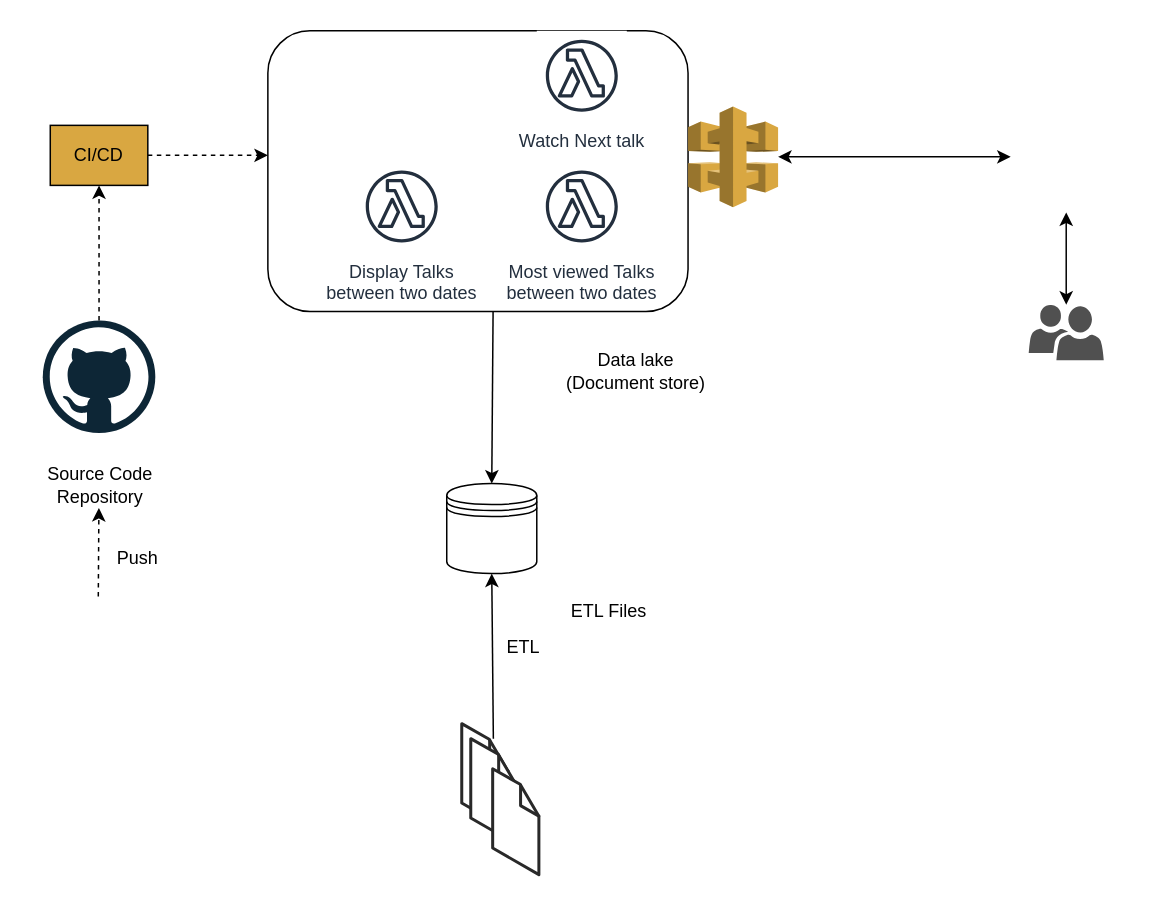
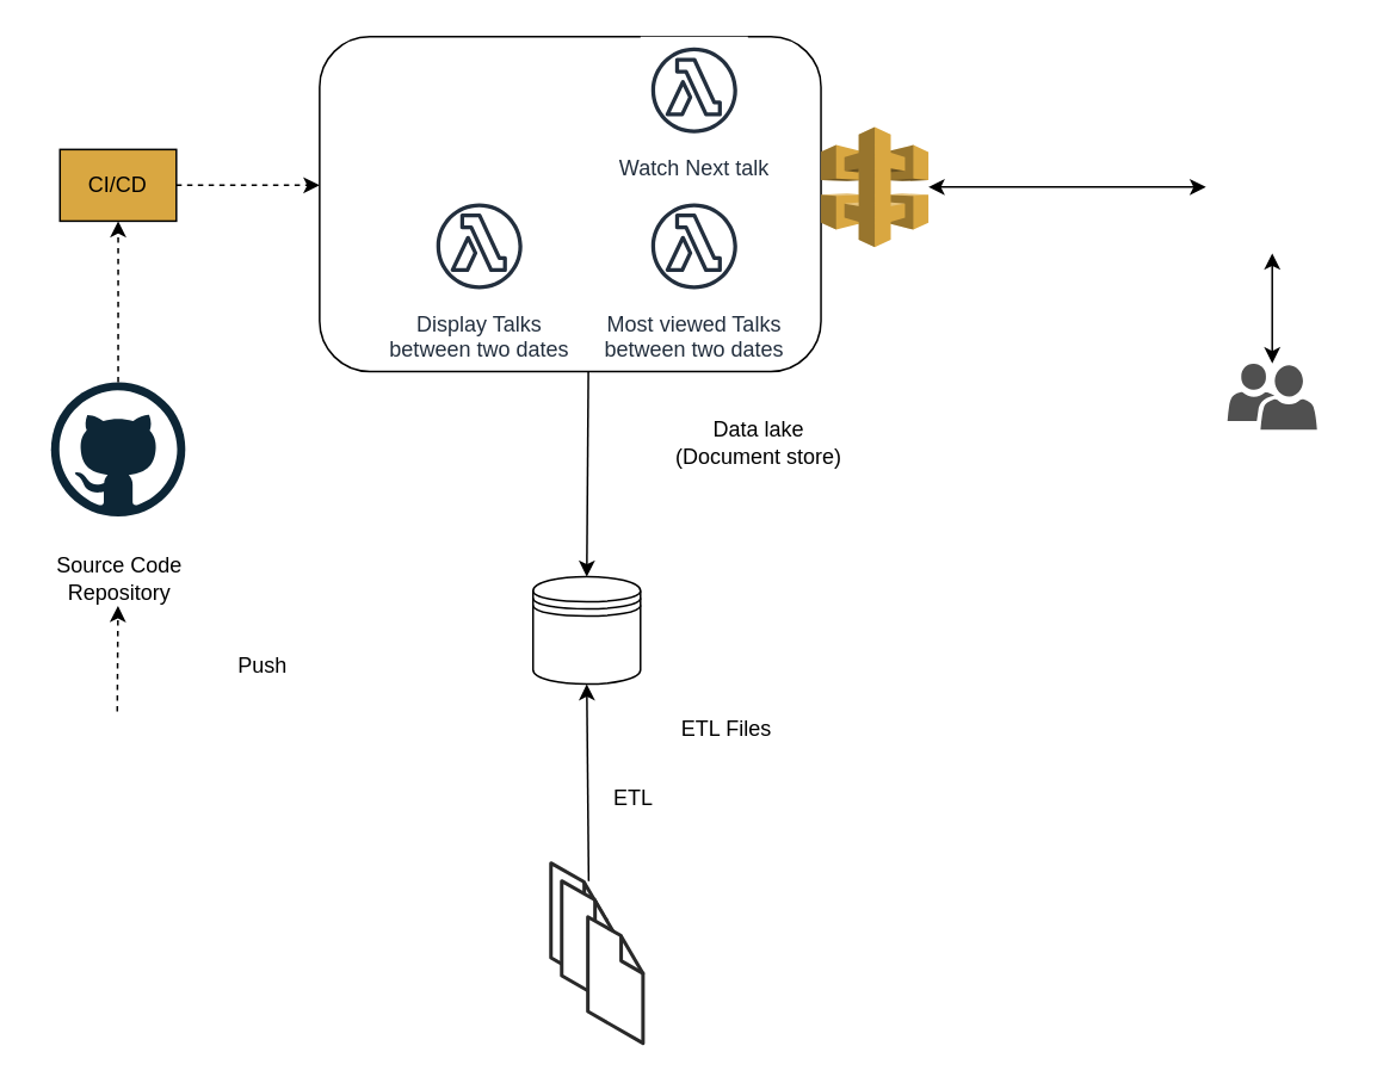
- <mxCell id="19" value="Push" style="text;html=1;align=center;verticalAlign=middle;resizable=0;points=[];autosize=1;" parent="1" vertex="1"><mxGeometry x="70.5" y="362" width="40" height="20" as="geometry" /></mxCell>
+ <mxCell id="19" value="Push" style="text;html=1;align=center;verticalAlign=middle;resizable=0;points=[];autosize=1;" parent="1" vertex="1"><mxGeometry x="125.5" y="362" width="40" height="20" as="geometry" /></mxCell>
- <mxCell id="8" value="ETL" style="text;html=1;align=center;verticalAlign=middle;resizable=0;points=[];autosize=1;" parent="1" vertex="1"><mxGeometry x="328" y="420.7" width="40" height="20" as="geometry" /></mxCell>
+ <mxCell id="8" value="ETL" style="text;html=1;align=center;verticalAlign=middle;resizable=0;points=[];autosize=1;" parent="1" vertex="1"><mxGeometry x="333" y="435.7" width="40" height="20" as="geometry" /></mxCell>
